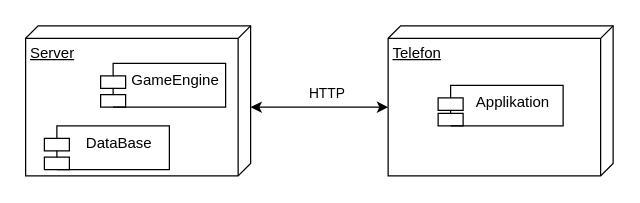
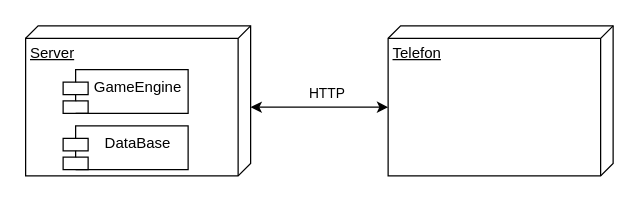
- <mxCell id="3" value="GameEngine" style="shape=module;align=left;spacingLeft=20;align=center;verticalAlign=top;" vertex="1" parent="1"><mxGeometry x="80" y="50" width="100" height="35" as="geometry" /></mxCell>
+ <mxCell id="3" value="GameEngine" style="shape=module;align=left;spacingLeft=20;align=center;verticalAlign=top;" vertex="1" parent="1"><mxGeometry x="50" y="55" width="100" height="35" as="geometry" /></mxCell>
- <mxCell id="8" value="Applikation" style="shape=module;align=left;spacingLeft=20;align=center;verticalAlign=top;" vertex="1" parent="1"><mxGeometry x="350" y="67.5" width="100" height="32.5" as="geometry" /></mxCell>
- <mxCell id="4" value="DataBase" style="shape=module;align=left;spacingLeft=20;align=center;verticalAlign=top;" vertex="1" parent="1"><mxGeometry x="35" y="100" width="100" height="35" as="geometry" /></mxCell>
+ <mxCell id="4" value="DataBase" style="shape=module;align=left;spacingLeft=20;align=center;verticalAlign=top;" vertex="1" parent="1"><mxGeometry x="50" y="100" width="100" height="35" as="geometry" /></mxCell>
